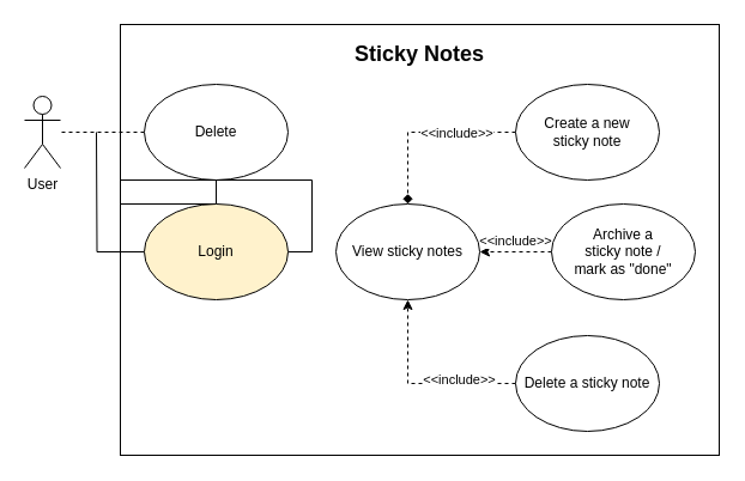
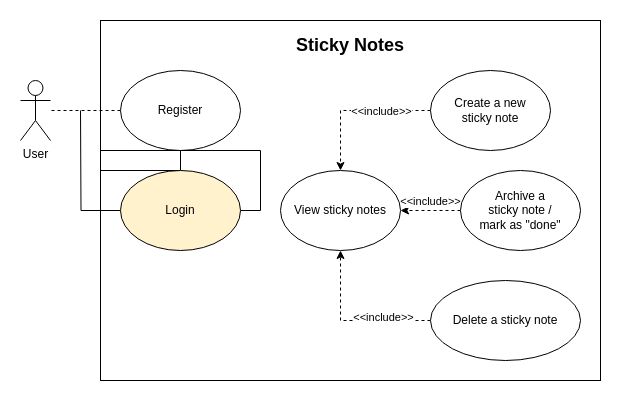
- <mxCell id="15" value="Delete" style="ellipse;whiteSpace=wrap;html=1;" vertex="1" parent="1"><mxGeometry x="120" y="70" width="120" height="80" as="geometry" /></mxCell>
+ <mxCell id="15" value="Register" style="ellipse;whiteSpace=wrap;html=1;" vertex="1" parent="1"><mxGeometry x="120" y="70" width="120" height="80" as="geometry" /></mxCell>
- <mxCell id="4" style="edgeStyle=orthogonalEdgeStyle;rounded=0;orthogonalLoop=1;jettySize=auto;html=1;exitX=0;exitY=0.5;exitDx=0;exitDy=0;dashed=1;endArrow=diamond;" edge="1" parent="1" source="6" target="19"><mxGeometry relative="1" as="geometry" /></mxCell>
+ <mxCell id="4" style="edgeStyle=orthogonalEdgeStyle;rounded=0;orthogonalLoop=1;jettySize=auto;html=1;exitX=0;exitY=0.5;exitDx=0;exitDy=0;dashed=1;" edge="1" parent="1" source="6" target="19"><mxGeometry relative="1" as="geometry" /></mxCell>
- <mxCell id="12" value="Delete a sticky note" style="ellipse;whiteSpace=wrap;html=1;" vertex="1" parent="1"><mxGeometry x="430" y="280" width="120" height="80" as="geometry" /></mxCell>
+ <mxCell id="12" value="Delete a sticky note" style="ellipse;whiteSpace=wrap;html=1;" vertex="1" parent="1"><mxGeometry x="430" y="280" width="150" height="80" as="geometry" /></mxCell>
